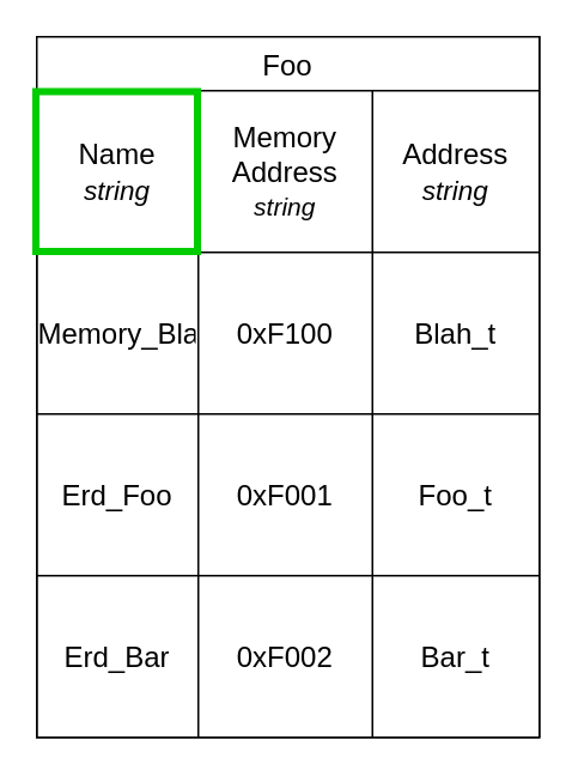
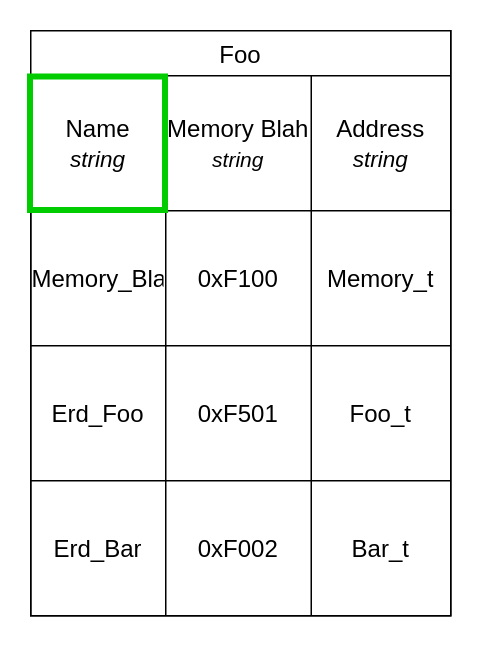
- <mxCell id="6" value="&lt;font style=&quot;&quot;&gt;Memory Address&lt;/font&gt;&lt;div&gt;&lt;span style=&quot;font-size: 14px;&quot;&gt;&lt;i&gt;string&lt;/i&gt;&lt;/span&gt;&lt;/div&gt;" style="shape=partialRectangle;html=1;whiteSpace=wrap;connectable=0;strokeColor=#000000;overflow=hidden;fillColor=none;top=0;left=0;bottom=0;right=0;pointerEvents=1;fontSize=16;fontColor=#000000;" parent="4" vertex="1"><mxGeometry x="90" width="97" height="90" as="geometry"><mxRectangle width="97" height="90" as="alternateBounds" /></mxGeometry></mxCell>
+ <mxCell id="6" value="&lt;font style=&quot;&quot;&gt;Memory Blah&lt;/font&gt;&lt;div&gt;&lt;span style=&quot;font-size: 14px;&quot;&gt;&lt;i&gt;string&lt;/i&gt;&lt;/span&gt;&lt;/div&gt;" style="shape=partialRectangle;html=1;whiteSpace=wrap;connectable=0;strokeColor=#000000;overflow=hidden;fillColor=none;top=0;left=0;bottom=0;right=0;pointerEvents=1;fontSize=16;fontColor=#000000;" parent="4" vertex="1"><mxGeometry x="90" width="97" height="90" as="geometry"><mxRectangle width="97" height="90" as="alternateBounds" /></mxGeometry></mxCell>
- <mxCell id="11" value="Blah_t" style="shape=partialRectangle;html=1;whiteSpace=wrap;connectable=0;strokeColor=#000000;overflow=hidden;fillColor=none;top=0;left=0;bottom=0;right=0;pointerEvents=1;fontSize=16;fontColor=#000000;" parent="8" vertex="1"><mxGeometry x="187" width="93" height="90" as="geometry"><mxRectangle width="93" height="90" as="alternateBounds" /></mxGeometry></mxCell>
+ <mxCell id="11" value="Memory_t" style="shape=partialRectangle;html=1;whiteSpace=wrap;connectable=0;strokeColor=#000000;overflow=hidden;fillColor=none;top=0;left=0;bottom=0;right=0;pointerEvents=1;fontSize=16;fontColor=#000000;" parent="8" vertex="1"><mxGeometry x="187" width="93" height="90" as="geometry"><mxRectangle width="93" height="90" as="alternateBounds" /></mxGeometry></mxCell>
- <mxCell id="14" value="0xF001" style="shape=partialRectangle;html=1;whiteSpace=wrap;connectable=0;strokeColor=#000000;overflow=hidden;fillColor=none;top=0;left=0;bottom=0;right=0;pointerEvents=1;fontSize=16;fontColor=#000000;" parent="12" vertex="1"><mxGeometry x="90" width="97" height="90" as="geometry"><mxRectangle width="97" height="90" as="alternateBounds" /></mxGeometry></mxCell>
+ <mxCell id="14" value="0xF501" style="shape=partialRectangle;html=1;whiteSpace=wrap;connectable=0;strokeColor=#000000;overflow=hidden;fillColor=none;top=0;left=0;bottom=0;right=0;pointerEvents=1;fontSize=16;fontColor=#000000;" parent="12" vertex="1"><mxGeometry x="90" width="97" height="90" as="geometry"><mxRectangle width="97" height="90" as="alternateBounds" /></mxGeometry></mxCell>
